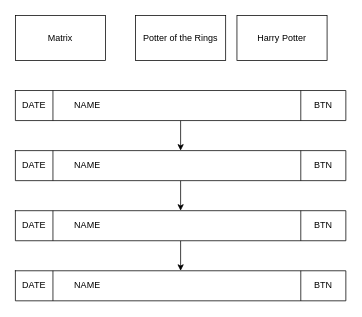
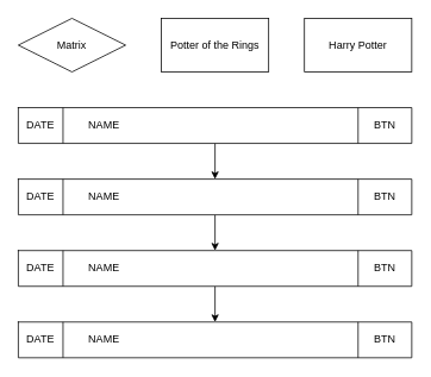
- <mxCell id="2" value="Matrix" style="whiteSpace=wrap;html=1;" vertex="1" parent="1"><mxGeometry x="20" y="20" width="120" height="60" as="geometry" /></mxCell>
+ <mxCell id="2" value="Matrix" style="rhombus;whiteSpace=wrap;html=1;" vertex="1" parent="1"><mxGeometry x="20" y="20" width="120" height="60" as="geometry" /></mxCell>
- <mxCell id="4" value="Harry Potter" style="whiteSpace=wrap;html=1;" vertex="1" parent="1"><mxGeometry x="315" y="20" width="120" height="60" as="geometry" /></mxCell>
+ <mxCell id="4" value="Harry Potter" style="whiteSpace=wrap;html=1;" vertex="1" parent="1"><mxGeometry x="340" y="20" width="120" height="60" as="geometry" /></mxCell>
